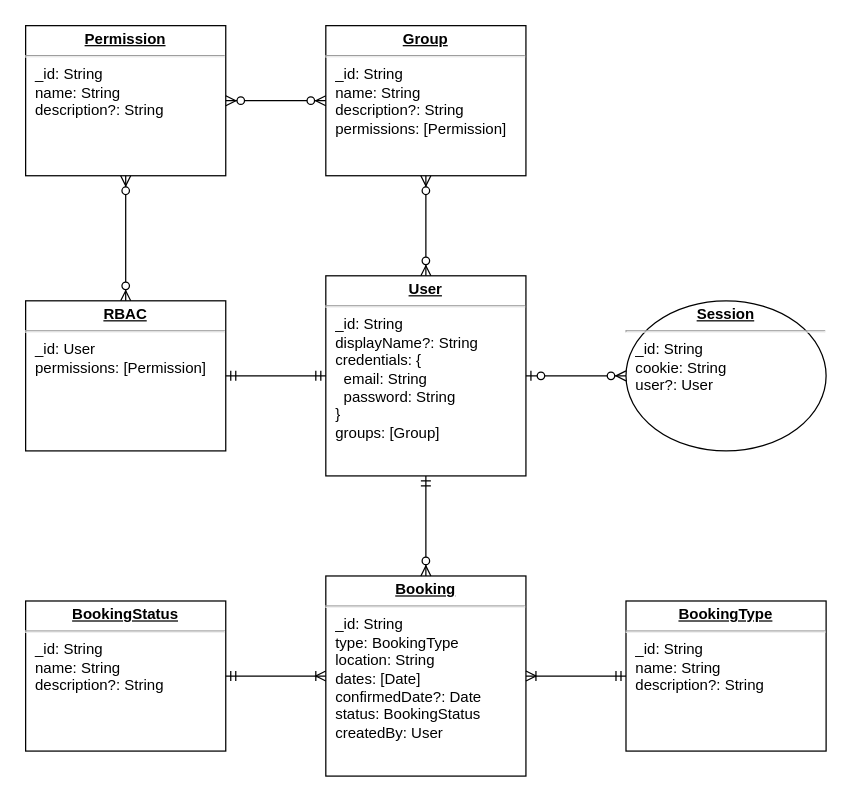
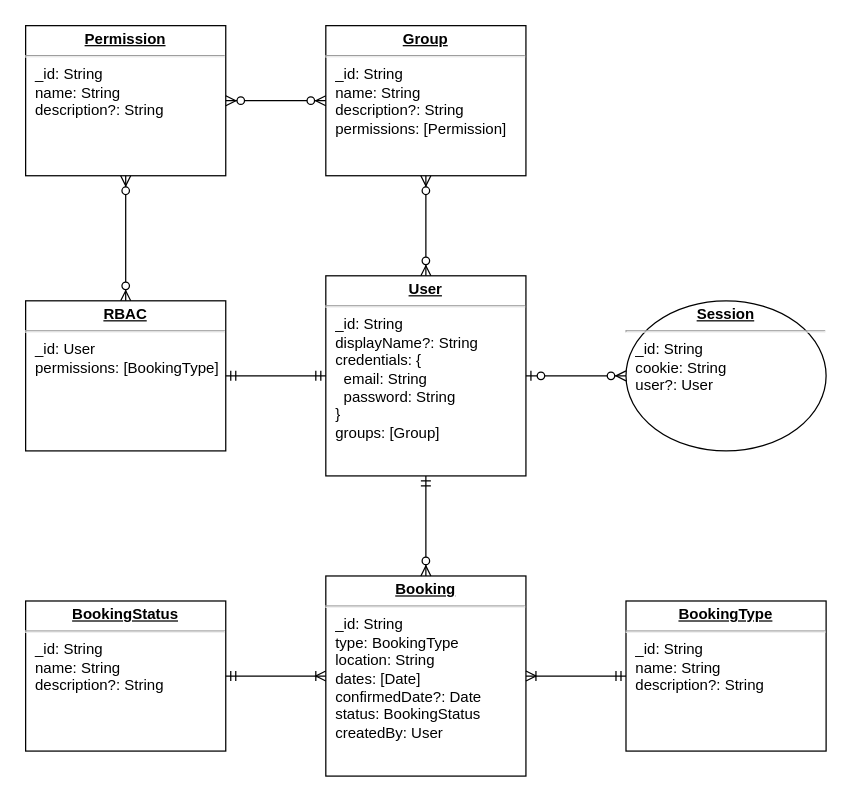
- <mxCell id="15" value="&lt;p style=&quot;margin: 0px ; margin-top: 4px ; text-align: center ; text-decoration: underline&quot;&gt;&lt;b&gt;RBAC&lt;/b&gt;&lt;/p&gt;&lt;hr&gt;&lt;p style=&quot;margin: 0px ; margin-left: 8px&quot;&gt;_id: User&lt;/p&gt;&lt;p style=&quot;margin: 0px ; margin-left: 8px&quot;&gt;permissions: [Permission]&lt;/p&gt;" style="verticalAlign=top;align=left;overflow=fill;fontSize=12;fontFamily=Helvetica;html=1;shadow=0;" vertex="1" parent="1"><mxGeometry x="20" y="240" width="160" height="120" as="geometry" /></mxCell>
+ <mxCell id="15" value="&lt;p style=&quot;margin: 0px ; margin-top: 4px ; text-align: center ; text-decoration: underline&quot;&gt;&lt;b&gt;RBAC&lt;/b&gt;&lt;/p&gt;&lt;hr&gt;&lt;p style=&quot;margin: 0px ; margin-left: 8px&quot;&gt;_id: User&lt;/p&gt;&lt;p style=&quot;margin: 0px ; margin-left: 8px&quot;&gt;permissions: [BookingType]&lt;/p&gt;" style="verticalAlign=top;align=left;overflow=fill;fontSize=12;fontFamily=Helvetica;html=1;shadow=0;" vertex="1" parent="1"><mxGeometry x="20" y="240" width="160" height="120" as="geometry" /></mxCell>
